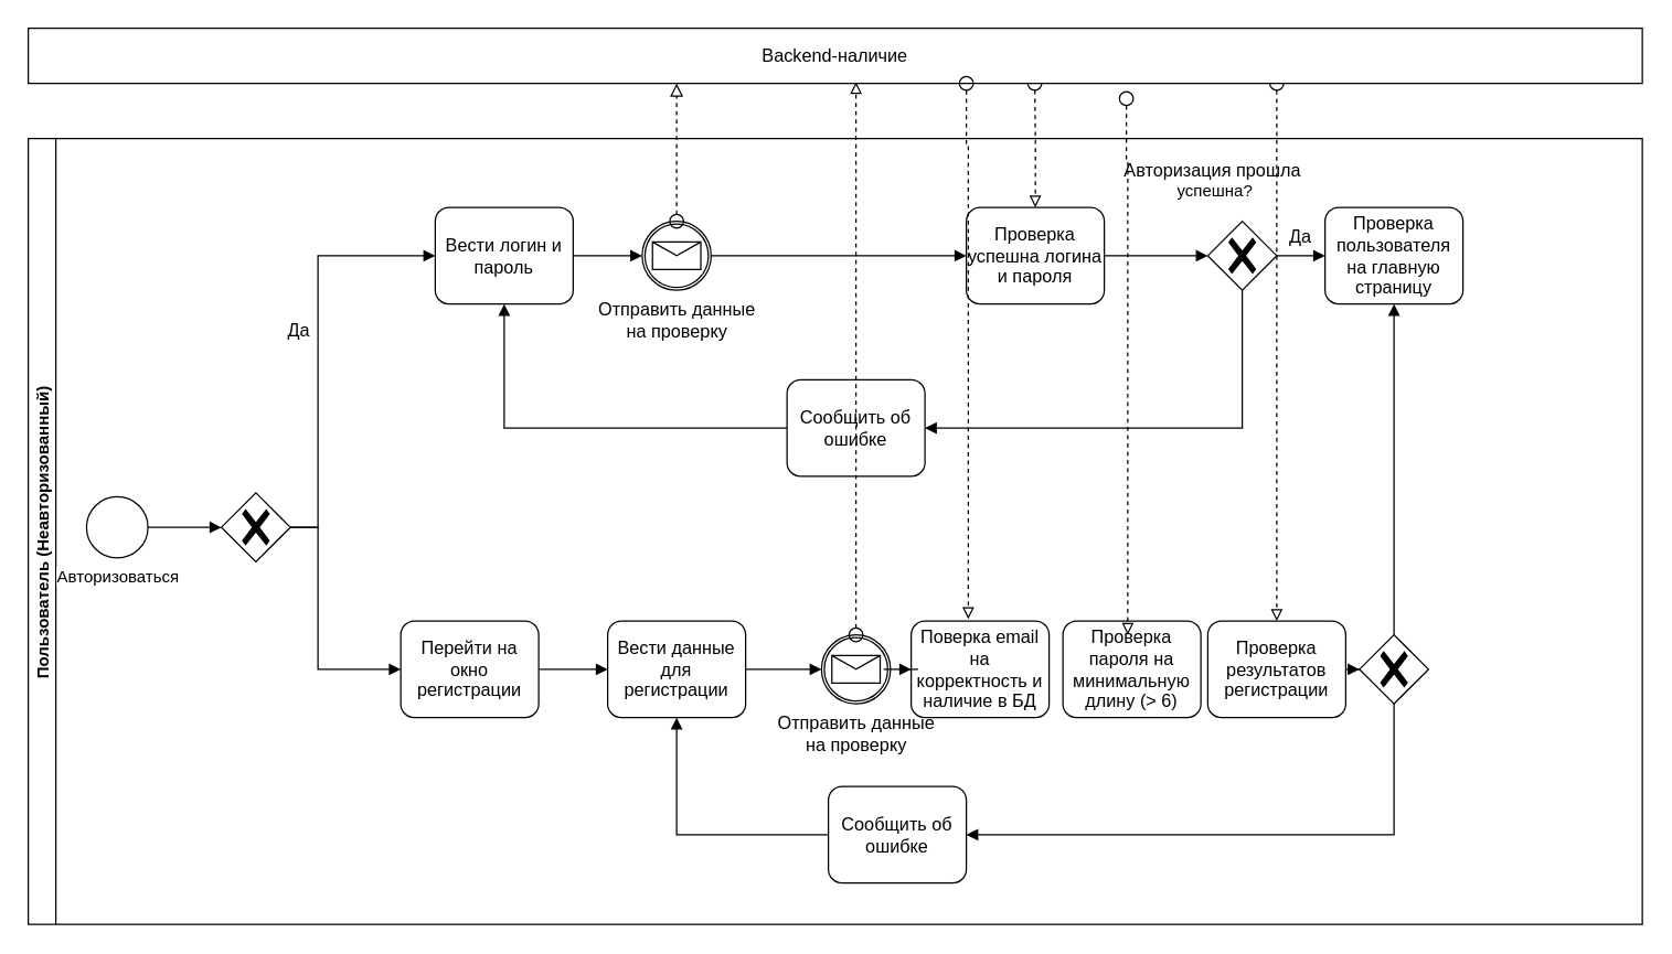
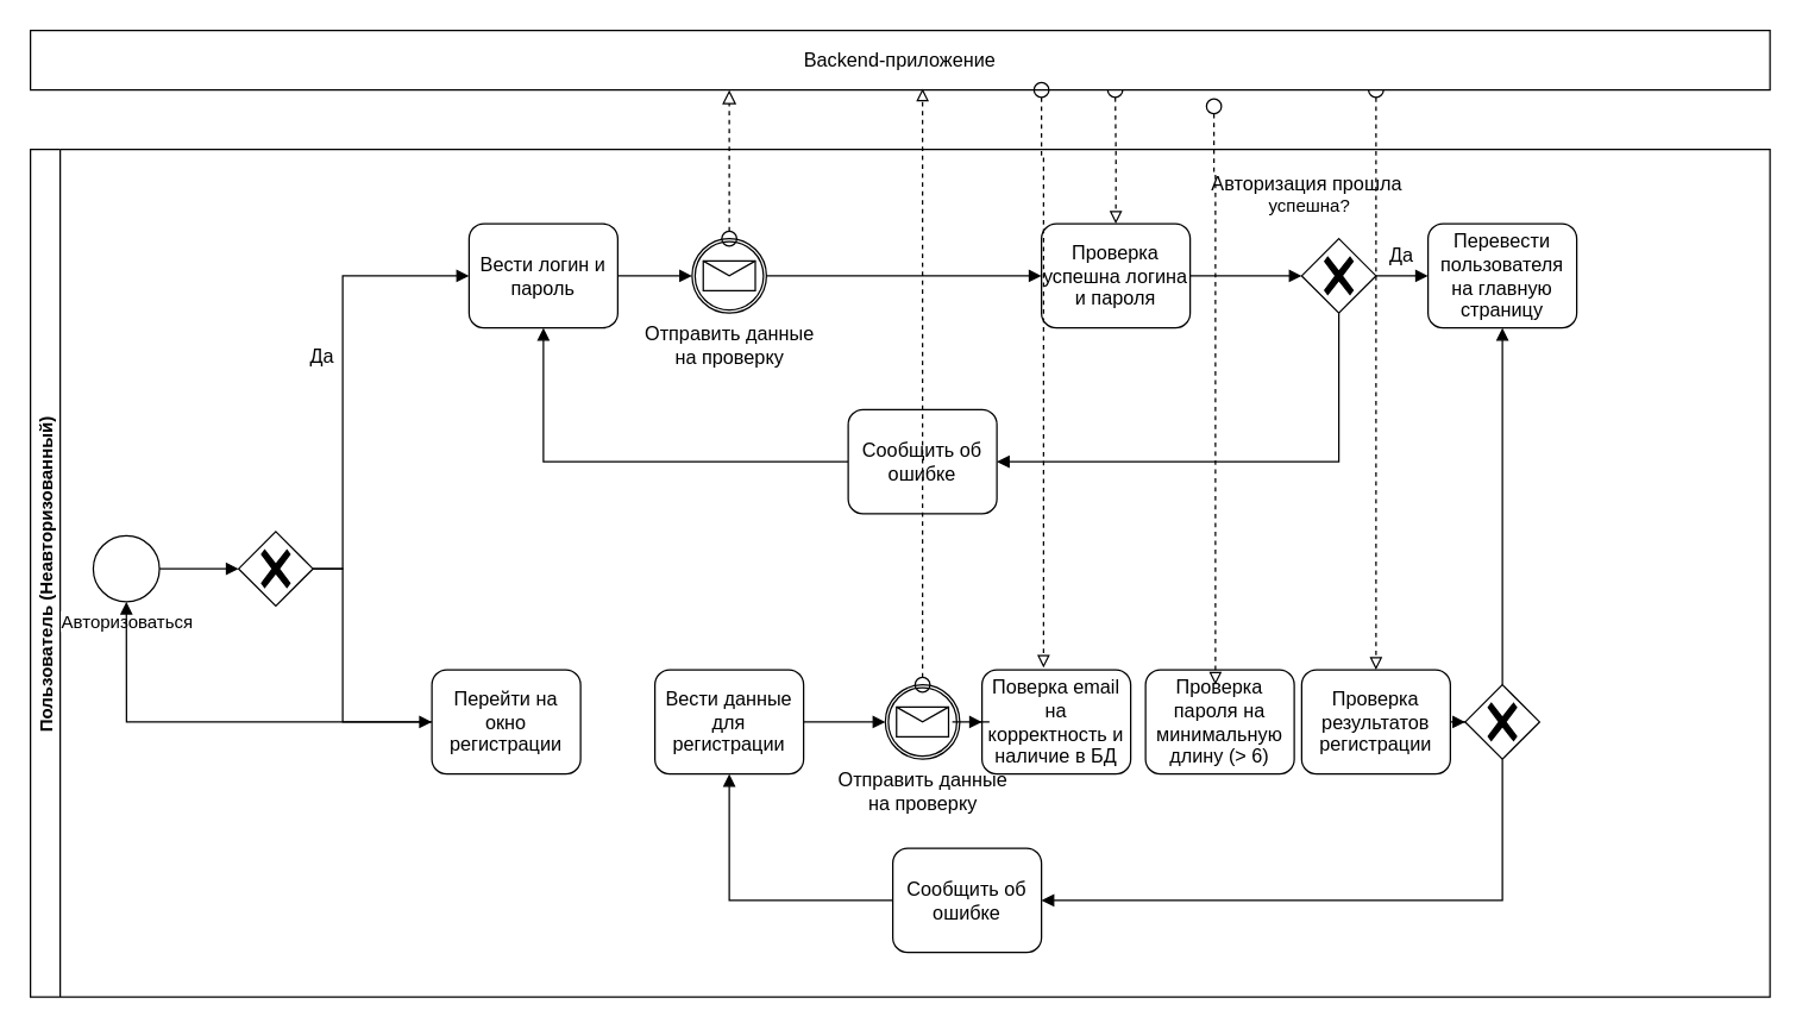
- <mxCell id="41" value="Backend-наличие" style="shape=mxgraph.bpmn.task;part=1;taskMarker=abstract;rectStyle=square;whiteSpace=wrap;fontSize=13;gradientColor=none;" parent="1" vertex="1"><mxGeometry x="20" y="20" width="1170" height="40" as="geometry" /></mxCell>
+ <mxCell id="41" value="Backend-приложение" style="shape=mxgraph.bpmn.task;part=1;taskMarker=abstract;rectStyle=square;whiteSpace=wrap;fontSize=13;gradientColor=none;" parent="1" vertex="1"><mxGeometry x="20" y="20" width="1170" height="40" as="geometry" /></mxCell>
- <mxCell id="23" value="Проверка пользователя на главную страницу" style="rounded=1;whiteSpace=wrap;html=1;container=1;collapsible=0;absoluteArcSize=1;arcSize=20;childLayout=stackLayout;horizontal=1;horizontalStack=0;resizeParent=1;resizeParentMax=0;resizeLast=0;fontSize=13;" parent="2" vertex="1"><mxGeometry x="940" y="50" width="100" height="70" as="geometry" /></mxCell>
+ <mxCell id="23" value="Перевести пользователя на главную страницу" style="rounded=1;whiteSpace=wrap;html=1;container=1;collapsible=0;absoluteArcSize=1;arcSize=20;childLayout=stackLayout;horizontal=1;horizontalStack=0;resizeParent=1;resizeParentMax=0;resizeLast=0;fontSize=13;" parent="2" vertex="1"><mxGeometry x="940" y="50" width="100" height="70" as="geometry" /></mxCell>
- <mxCell id="9" style="edgeStyle=orthogonalEdgeStyle;rounded=0;orthogonalLoop=1;jettySize=auto;html=1;entryX=0;entryY=0.5;entryDx=0;entryDy=0;fontSize=13;endArrow=block;endFill=1;" parent="2" source="10" target="12" edge="1"><mxGeometry relative="1" as="geometry" /></mxCell>
+ <mxCell id="9" style="edgeStyle=orthogonalEdgeStyle;rounded=0;orthogonalLoop=1;jettySize=auto;html=1;fontSize=13;endArrow=block;endFill=1;" parent="2" source="10" target="4" edge="1"><mxGeometry relative="1" as="geometry" /></mxCell>
